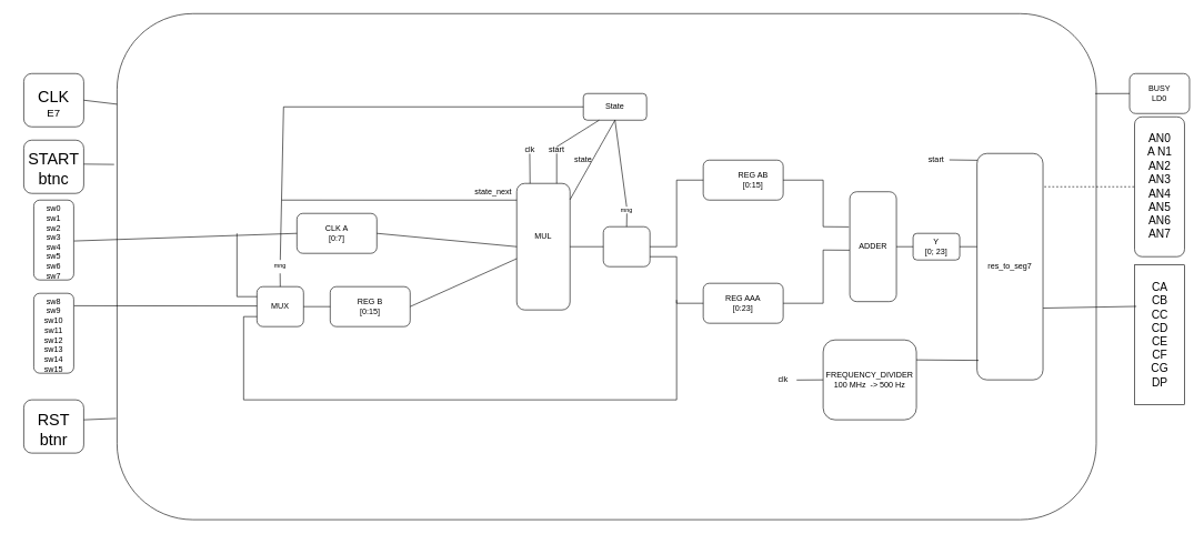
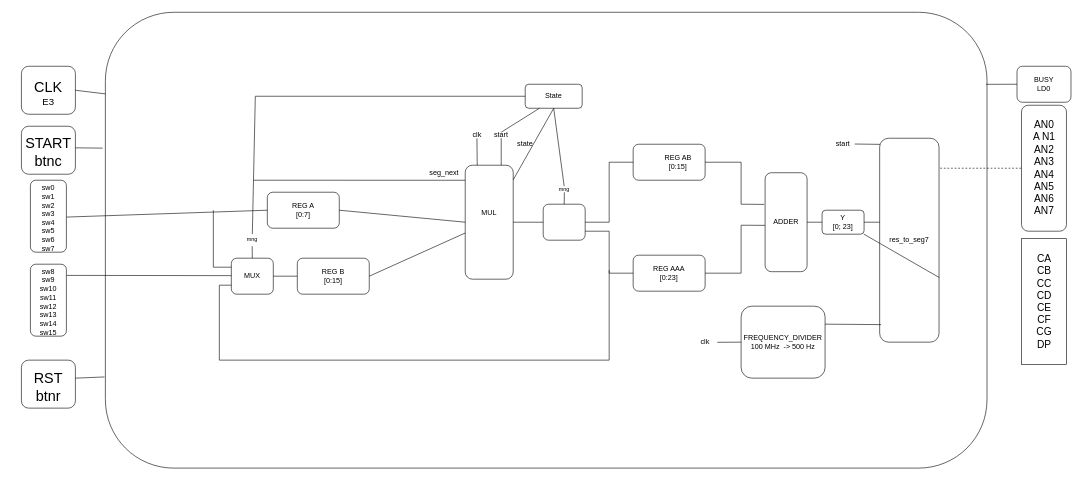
- <mxCell id="52" value="&lt;font style=&quot;font-size: 24px;&quot;&gt;CLK&lt;/font&gt;&lt;div&gt;&lt;font size=&quot;3&quot;&gt;E7&lt;/font&gt;&lt;/div&gt;" style="text;html=1;align=center;verticalAlign=middle;whiteSpace=wrap;rounded=0;" vertex="1" parent="1"><mxGeometry x="25" y="120" width="110" height="70" as="geometry" /></mxCell>
+ <mxCell id="52" value="&lt;font style=&quot;font-size: 24px;&quot;&gt;CLK&lt;/font&gt;&lt;div&gt;&lt;font size=&quot;3&quot;&gt;E3&lt;/font&gt;&lt;/div&gt;" style="text;html=1;align=center;verticalAlign=middle;whiteSpace=wrap;rounded=0;" vertex="1" parent="1"><mxGeometry x="25" y="120" width="110" height="70" as="geometry" /></mxCell>
- <mxCell id="46" value="state_next" style="text;html=1;align=center;verticalAlign=middle;whiteSpace=wrap;rounded=0;" parent="1" vertex="1"><mxGeometry x="715" y="275" width="50" height="25" as="geometry" /></mxCell>
+ <mxCell id="46" value="seg_next" style="text;html=1;align=center;verticalAlign=middle;whiteSpace=wrap;rounded=0;" parent="1" vertex="1"><mxGeometry x="715" y="275" width="50" height="25" as="geometry" /></mxCell>
- <mxCell id="34" value="CLK A&lt;br&gt;[0:7]" style="text;html=1;align=center;verticalAlign=middle;whiteSpace=wrap;rounded=0;" parent="1" vertex="1"><mxGeometry x="475" y="335" width="60" height="30" as="geometry" /></mxCell>
+ <mxCell id="34" value="REG A&lt;br&gt;[0:7]" style="text;html=1;align=center;verticalAlign=middle;whiteSpace=wrap;rounded=0;" parent="1" vertex="1"><mxGeometry x="475" y="335" width="60" height="30" as="geometry" /></mxCell>
- <mxCell id="70" value="" style="endArrow=none;html=1;rounded=0;entryX=0.037;entryY=0.296;entryDx=0;entryDy=0;entryPerimeter=0;exitX=1.003;exitY=0.683;exitDx=0;exitDy=0;exitPerimeter=0;" edge="1" parent="1" source="60" target="63"><mxGeometry width="50" height="50" relative="1" as="geometry"><mxPoint x="1335" y="440" as="sourcePoint" /><mxPoint x="1385" y="390" as="targetPoint" /></mxGeometry></mxCell>
+ <mxCell id="70" value="" style="endArrow=none;html=1;rounded=0;exitX=1.003;exitY=0.683;exitDx=0;exitDy=0;exitPerimeter=0;" edge="1" parent="1" source="60" target="73"><mxGeometry width="50" height="50" relative="1" as="geometry"><mxPoint x="1335" y="440" as="sourcePoint" /><mxPoint x="1385" y="390" as="targetPoint" /></mxGeometry></mxCell>
